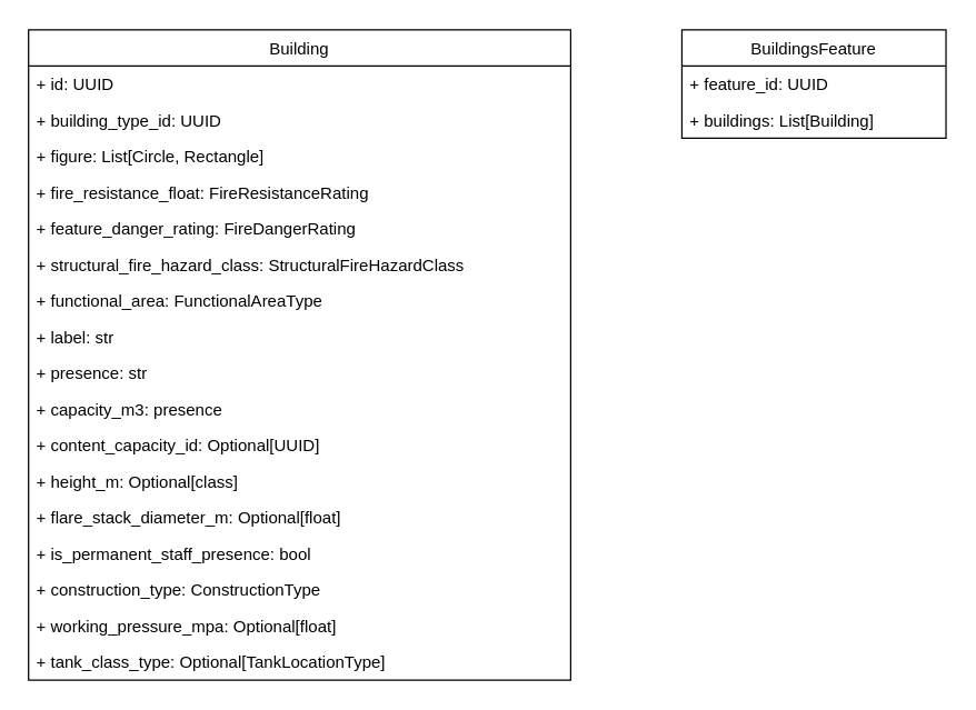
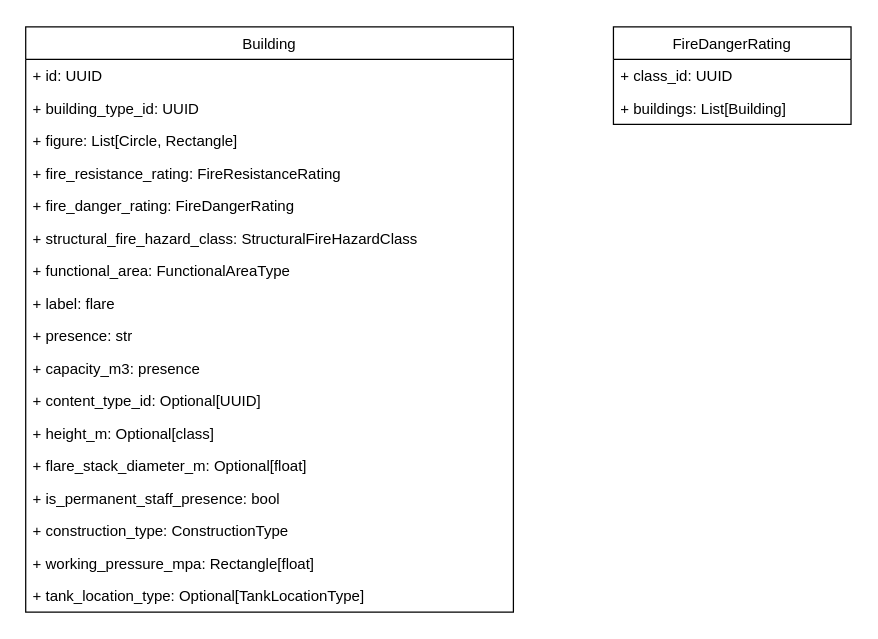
- <mxCell id="2" value="BuildingsFeature" style="swimlane;fontStyle=0;childLayout=stackLayout;horizontal=1;startSize=26;fillColor=none;horizontalStack=0;resizeParent=1;resizeParentMax=0;resizeLast=0;collapsible=1;marginBottom=0;" vertex="1" parent="1"><mxGeometry x="490" y="20.99" width="190" height="78" as="geometry" /></mxCell>
+ <mxCell id="2" value="FireDangerRating" style="swimlane;fontStyle=0;childLayout=stackLayout;horizontal=1;startSize=26;fillColor=none;horizontalStack=0;resizeParent=1;resizeParentMax=0;resizeLast=0;collapsible=1;marginBottom=0;" vertex="1" parent="1"><mxGeometry x="490" y="20.99" width="190" height="78" as="geometry" /></mxCell>
- <mxCell id="3" value="+ feature_id: UUID" style="text;strokeColor=none;fillColor=none;align=left;verticalAlign=top;spacingLeft=4;spacingRight=4;overflow=hidden;rotatable=0;points=[[0,0.5],[1,0.5]];portConstraint=eastwest;" vertex="1" parent="2"><mxGeometry y="26" width="190" height="26" as="geometry" /></mxCell>
+ <mxCell id="3" value="+ class_id: UUID" style="text;strokeColor=none;fillColor=none;align=left;verticalAlign=top;spacingLeft=4;spacingRight=4;overflow=hidden;rotatable=0;points=[[0,0.5],[1,0.5]];portConstraint=eastwest;" vertex="1" parent="2"><mxGeometry y="26" width="190" height="26" as="geometry" /></mxCell>
- <mxCell id="9" value="+ fire_resistance_float: FireResistanceRating" style="text;strokeColor=none;fillColor=none;align=left;verticalAlign=top;spacingLeft=4;spacingRight=4;overflow=hidden;rotatable=0;points=[[0,0.5],[1,0.5]];portConstraint=eastwest;" vertex="1" parent="5"><mxGeometry y="104" width="390" height="26" as="geometry" /></mxCell>
+ <mxCell id="9" value="+ fire_resistance_rating: FireResistanceRating" style="text;strokeColor=none;fillColor=none;align=left;verticalAlign=top;spacingLeft=4;spacingRight=4;overflow=hidden;rotatable=0;points=[[0,0.5],[1,0.5]];portConstraint=eastwest;" vertex="1" parent="5"><mxGeometry y="104" width="390" height="26" as="geometry" /></mxCell>
- <mxCell id="10" value="+ feature_danger_rating: FireDangerRating" style="text;strokeColor=none;fillColor=none;align=left;verticalAlign=top;spacingLeft=4;spacingRight=4;overflow=hidden;rotatable=0;points=[[0,0.5],[1,0.5]];portConstraint=eastwest;" vertex="1" parent="5"><mxGeometry y="130" width="390" height="26" as="geometry" /></mxCell>
+ <mxCell id="10" value="+ fire_danger_rating: FireDangerRating" style="text;strokeColor=none;fillColor=none;align=left;verticalAlign=top;spacingLeft=4;spacingRight=4;overflow=hidden;rotatable=0;points=[[0,0.5],[1,0.5]];portConstraint=eastwest;" vertex="1" parent="5"><mxGeometry y="130" width="390" height="26" as="geometry" /></mxCell>
- <mxCell id="13" value="+ label: str" style="text;strokeColor=none;fillColor=none;align=left;verticalAlign=top;spacingLeft=4;spacingRight=4;overflow=hidden;rotatable=0;points=[[0,0.5],[1,0.5]];portConstraint=eastwest;" vertex="1" parent="5"><mxGeometry y="208" width="390" height="26" as="geometry" /></mxCell>
+ <mxCell id="13" value="+ label: flare" style="text;strokeColor=none;fillColor=none;align=left;verticalAlign=top;spacingLeft=4;spacingRight=4;overflow=hidden;rotatable=0;points=[[0,0.5],[1,0.5]];portConstraint=eastwest;" vertex="1" parent="5"><mxGeometry y="208" width="390" height="26" as="geometry" /></mxCell>
- <mxCell id="16" value="+ content_capacity_id: Optional[UUID]" style="text;strokeColor=none;fillColor=none;align=left;verticalAlign=top;spacingLeft=4;spacingRight=4;overflow=hidden;rotatable=0;points=[[0,0.5],[1,0.5]];portConstraint=eastwest;" vertex="1" parent="5"><mxGeometry y="286" width="390" height="26" as="geometry" /></mxCell>
+ <mxCell id="16" value="+ content_type_id: Optional[UUID]" style="text;strokeColor=none;fillColor=none;align=left;verticalAlign=top;spacingLeft=4;spacingRight=4;overflow=hidden;rotatable=0;points=[[0,0.5],[1,0.5]];portConstraint=eastwest;" vertex="1" parent="5"><mxGeometry y="286" width="390" height="26" as="geometry" /></mxCell>
- <mxCell id="21" value="+ working_pressure_mpa: Optional[float]" style="text;strokeColor=none;fillColor=none;align=left;verticalAlign=top;spacingLeft=4;spacingRight=4;overflow=hidden;rotatable=0;points=[[0,0.5],[1,0.5]];portConstraint=eastwest;" vertex="1" parent="5"><mxGeometry y="416" width="390" height="26" as="geometry" /></mxCell>
+ <mxCell id="21" value="+ working_pressure_mpa: Rectangle[float]" style="text;strokeColor=none;fillColor=none;align=left;verticalAlign=top;spacingLeft=4;spacingRight=4;overflow=hidden;rotatable=0;points=[[0,0.5],[1,0.5]];portConstraint=eastwest;" vertex="1" parent="5"><mxGeometry y="416" width="390" height="26" as="geometry" /></mxCell>
- <mxCell id="22" value="+ tank_class_type: Optional[TankLocationType]" style="text;strokeColor=none;fillColor=none;align=left;verticalAlign=top;spacingLeft=4;spacingRight=4;overflow=hidden;rotatable=0;points=[[0,0.5],[1,0.5]];portConstraint=eastwest;" vertex="1" parent="5"><mxGeometry y="442" width="390" height="26" as="geometry" /></mxCell>
+ <mxCell id="22" value="+ tank_location_type: Optional[TankLocationType]" style="text;strokeColor=none;fillColor=none;align=left;verticalAlign=top;spacingLeft=4;spacingRight=4;overflow=hidden;rotatable=0;points=[[0,0.5],[1,0.5]];portConstraint=eastwest;" vertex="1" parent="5"><mxGeometry y="442" width="390" height="26" as="geometry" /></mxCell>
